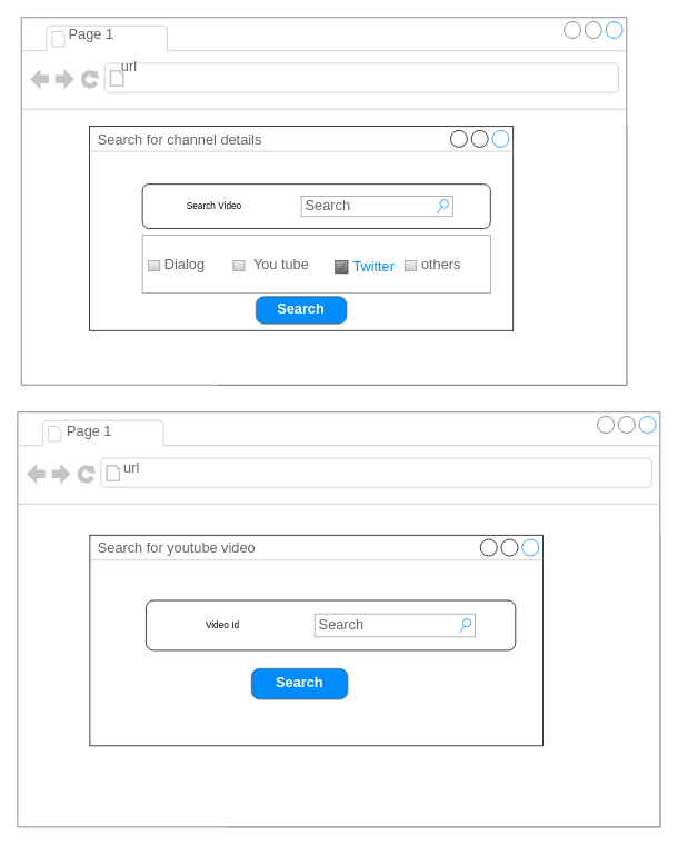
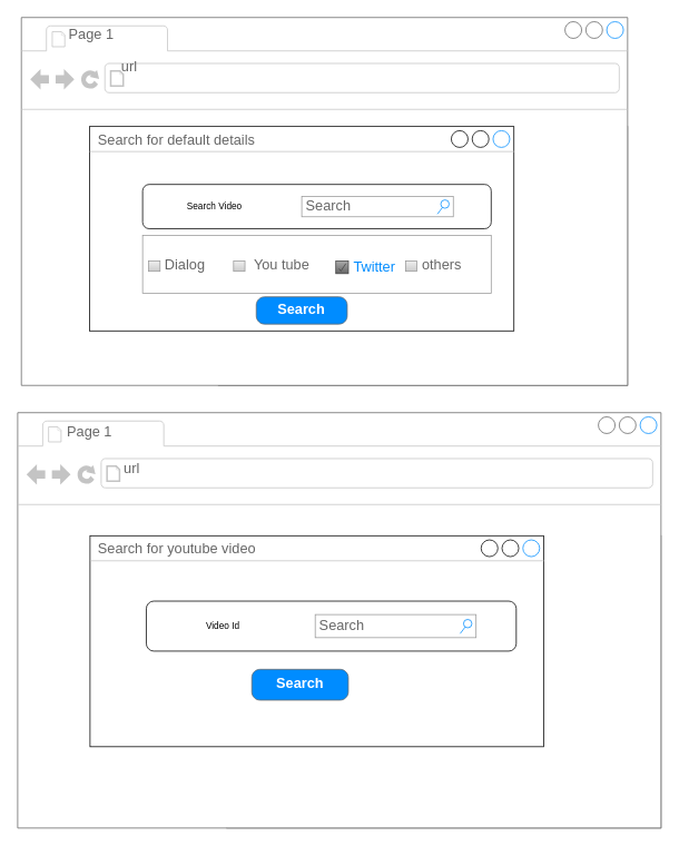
- <mxCell id="10" value="Search for channel details" style="strokeWidth=1;shadow=0;dashed=0;align=center;html=1;shape=mxgraph.mockup.containers.window;align=left;verticalAlign=top;spacingLeft=8;strokeColor2=#008cff;strokeColor3=#c4c4c4;fontColor=#666666;mainText=;fontSize=17;labelBackgroundColor=none;" vertex="1" parent="7"><mxGeometry x="81.667" y="130.526" width="508.148" height="244.737" as="geometry" /></mxCell>
+ <mxCell id="10" value="Search for default details" style="strokeWidth=1;shadow=0;dashed=0;align=center;html=1;shape=mxgraph.mockup.containers.window;align=left;verticalAlign=top;spacingLeft=8;strokeColor2=#008cff;strokeColor3=#c4c4c4;fontColor=#666666;mainText=;fontSize=17;labelBackgroundColor=none;" vertex="1" parent="7"><mxGeometry x="81.667" y="130.526" width="508.148" height="244.737" as="geometry" /></mxCell>
